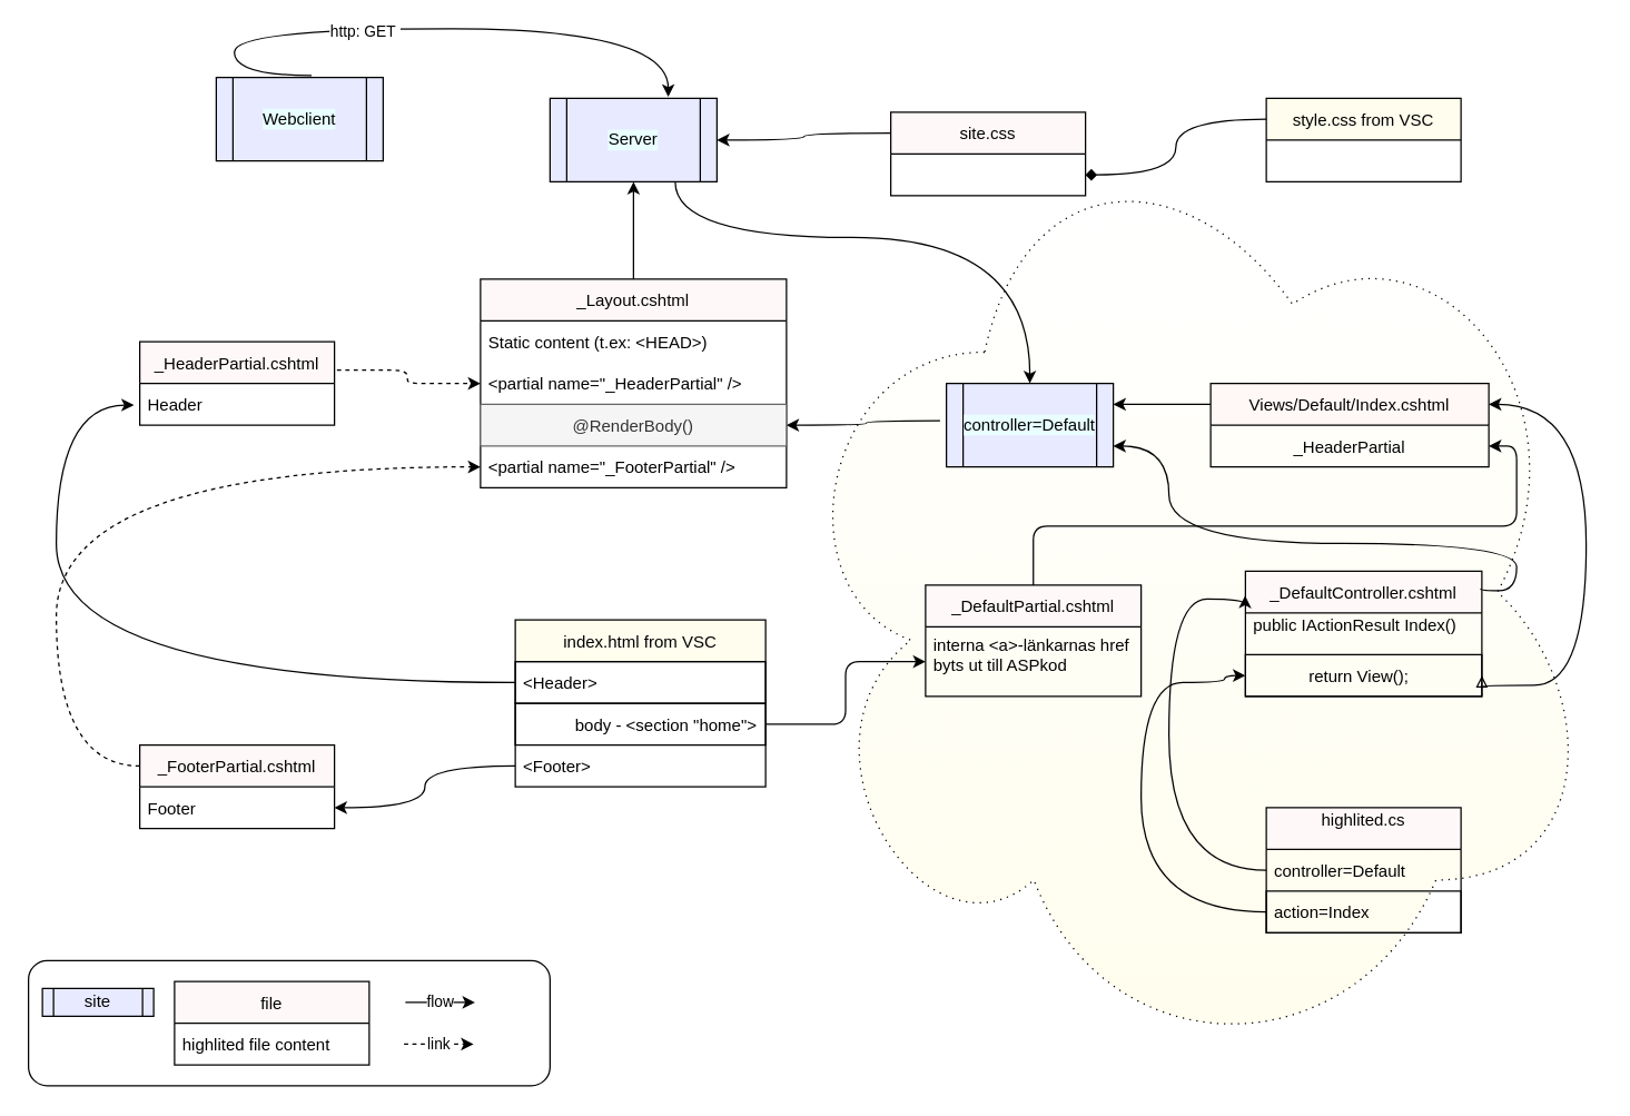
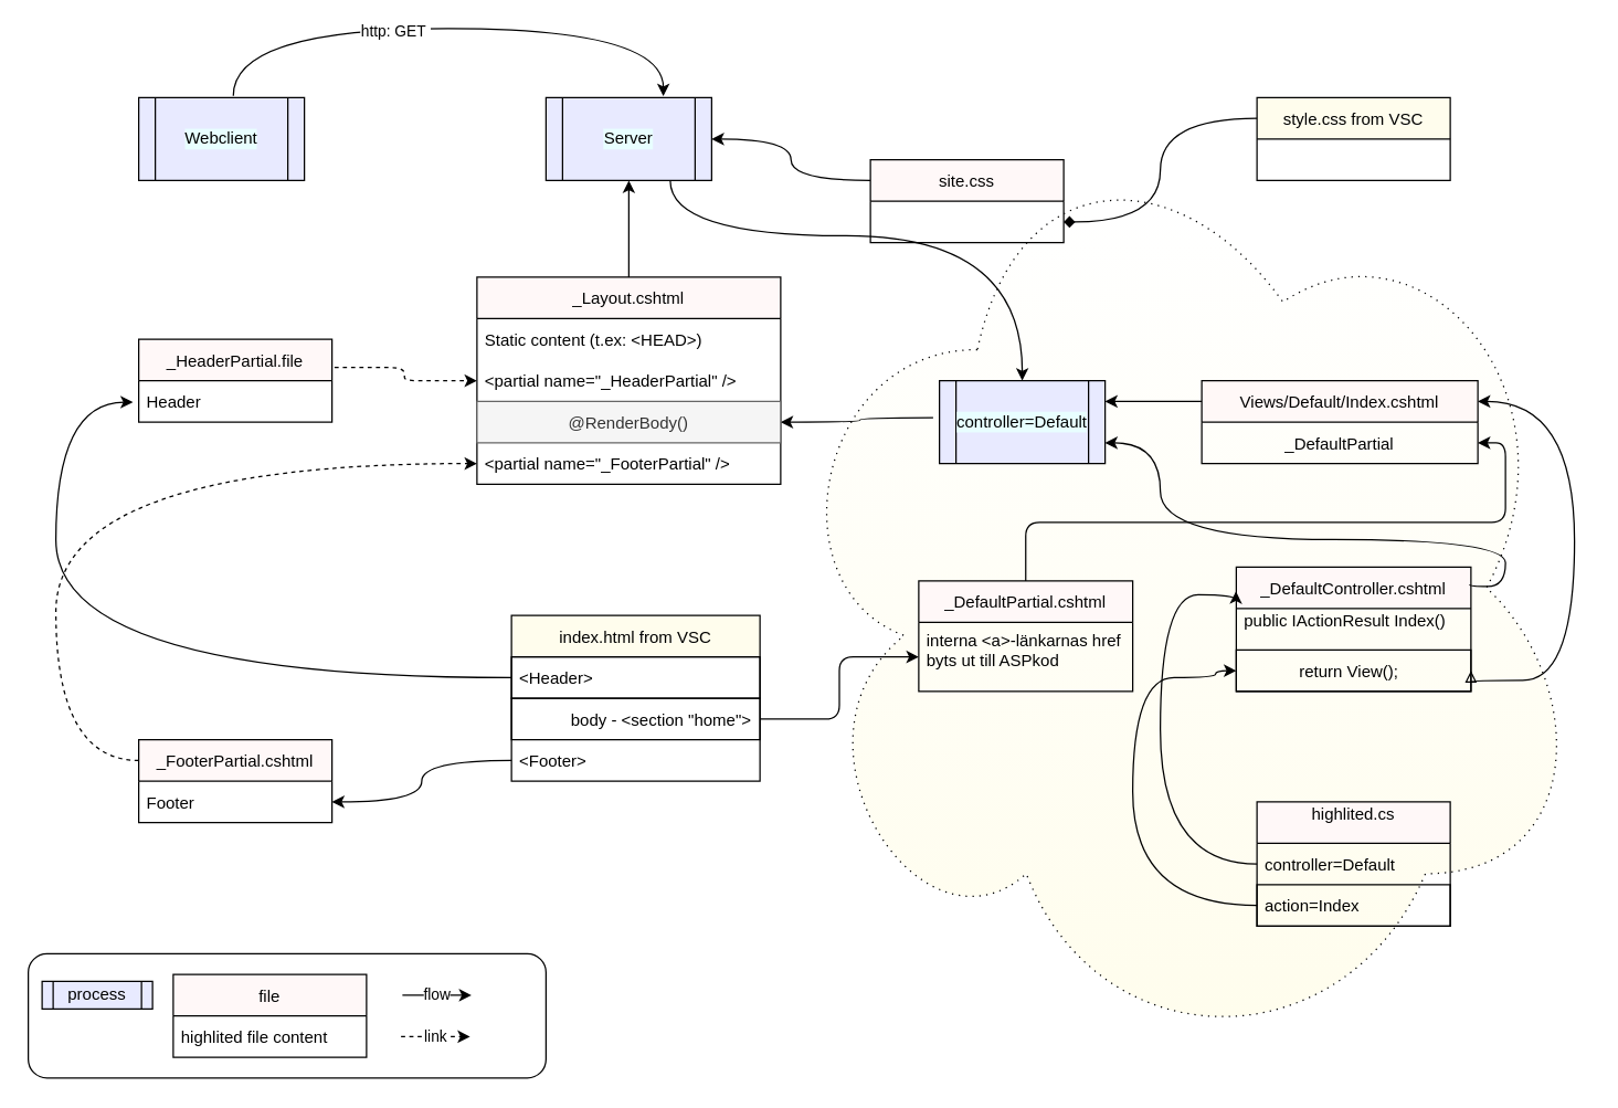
- <mxCell id="22" value="&lt;span&gt;Webclient&lt;/span&gt;" style="shape=process;whiteSpace=wrap;html=1;backgroundOutline=1;labelBackgroundColor=#E8FEFF;fillColor=#E8EAFF;" parent="1" vertex="1"><mxGeometry x="155" y="55" width="120" height="60" as="geometry" /></mxCell>
+ <mxCell id="22" value="&lt;span&gt;Webclient&lt;/span&gt;" style="shape=process;whiteSpace=wrap;html=1;backgroundOutline=1;labelBackgroundColor=#E8FEFF;fillColor=#E8EAFF;" parent="1" vertex="1"><mxGeometry x="100" y="70" width="120" height="60" as="geometry" /></mxCell>
- <mxCell id="36" value="site.css" style="swimlane;fontStyle=0;childLayout=stackLayout;horizontal=1;startSize=30;horizontalStack=0;resizeParent=1;resizeParentMax=0;resizeLast=0;collapsible=1;marginBottom=0;fillColor=#FFF8F8;" parent="1" vertex="1"><mxGeometry x="640" y="80" width="140" height="60" as="geometry" /></mxCell>
+ <mxCell id="36" value="site.css" style="swimlane;fontStyle=0;childLayout=stackLayout;horizontal=1;startSize=30;horizontalStack=0;resizeParent=1;resizeParentMax=0;resizeLast=0;collapsible=1;marginBottom=0;fillColor=#FFF8F8;" parent="1" vertex="1"><mxGeometry x="630" y="115" width="140" height="60" as="geometry" /></mxCell>
- <mxCell id="17" value="_HeaderPartial.cshtml" style="swimlane;fontStyle=0;childLayout=stackLayout;horizontal=1;startSize=30;horizontalStack=0;resizeParent=1;resizeParentMax=0;resizeLast=0;collapsible=1;marginBottom=0;fillColor=#FFF8F8;" parent="1" vertex="1"><mxGeometry x="100" y="245" width="140" height="60" as="geometry" /></mxCell>
+ <mxCell id="17" value="_HeaderPartial.file" style="swimlane;fontStyle=0;childLayout=stackLayout;horizontal=1;startSize=30;horizontalStack=0;resizeParent=1;resizeParentMax=0;resizeLast=0;collapsible=1;marginBottom=0;fillColor=#FFF8F8;" parent="1" vertex="1"><mxGeometry x="100" y="245" width="140" height="60" as="geometry" /></mxCell>
- <mxCell id="32" value="_HeaderPartial" style="text;strokeColor=none;fillColor=none;align=center;verticalAlign=middle;spacingLeft=4;spacingRight=4;overflow=hidden;points=[[0,0.5],[1,0.5]];portConstraint=eastwest;rotatable=0;" vertex="1" parent="31"><mxGeometry y="30" width="200" height="30" as="geometry" /></mxCell>
+ <mxCell id="32" value="_DefaultPartial" style="text;strokeColor=none;fillColor=none;align=center;verticalAlign=middle;spacingLeft=4;spacingRight=4;overflow=hidden;points=[[0,0.5],[1,0.5]];portConstraint=eastwest;rotatable=0;" vertex="1" parent="31"><mxGeometry y="30" width="200" height="30" as="geometry" /></mxCell>
- <mxCell id="50" value="site" style="shape=process;whiteSpace=wrap;html=1;backgroundOutline=1;fillColor=#E8EAFF;" vertex="1" parent="1"><mxGeometry x="30" y="710" width="80" height="20" as="geometry" /></mxCell>
+ <mxCell id="50" value="process" style="shape=process;whiteSpace=wrap;html=1;backgroundOutline=1;fillColor=#E8EAFF;" vertex="1" parent="1"><mxGeometry x="30" y="710" width="80" height="20" as="geometry" /></mxCell>
